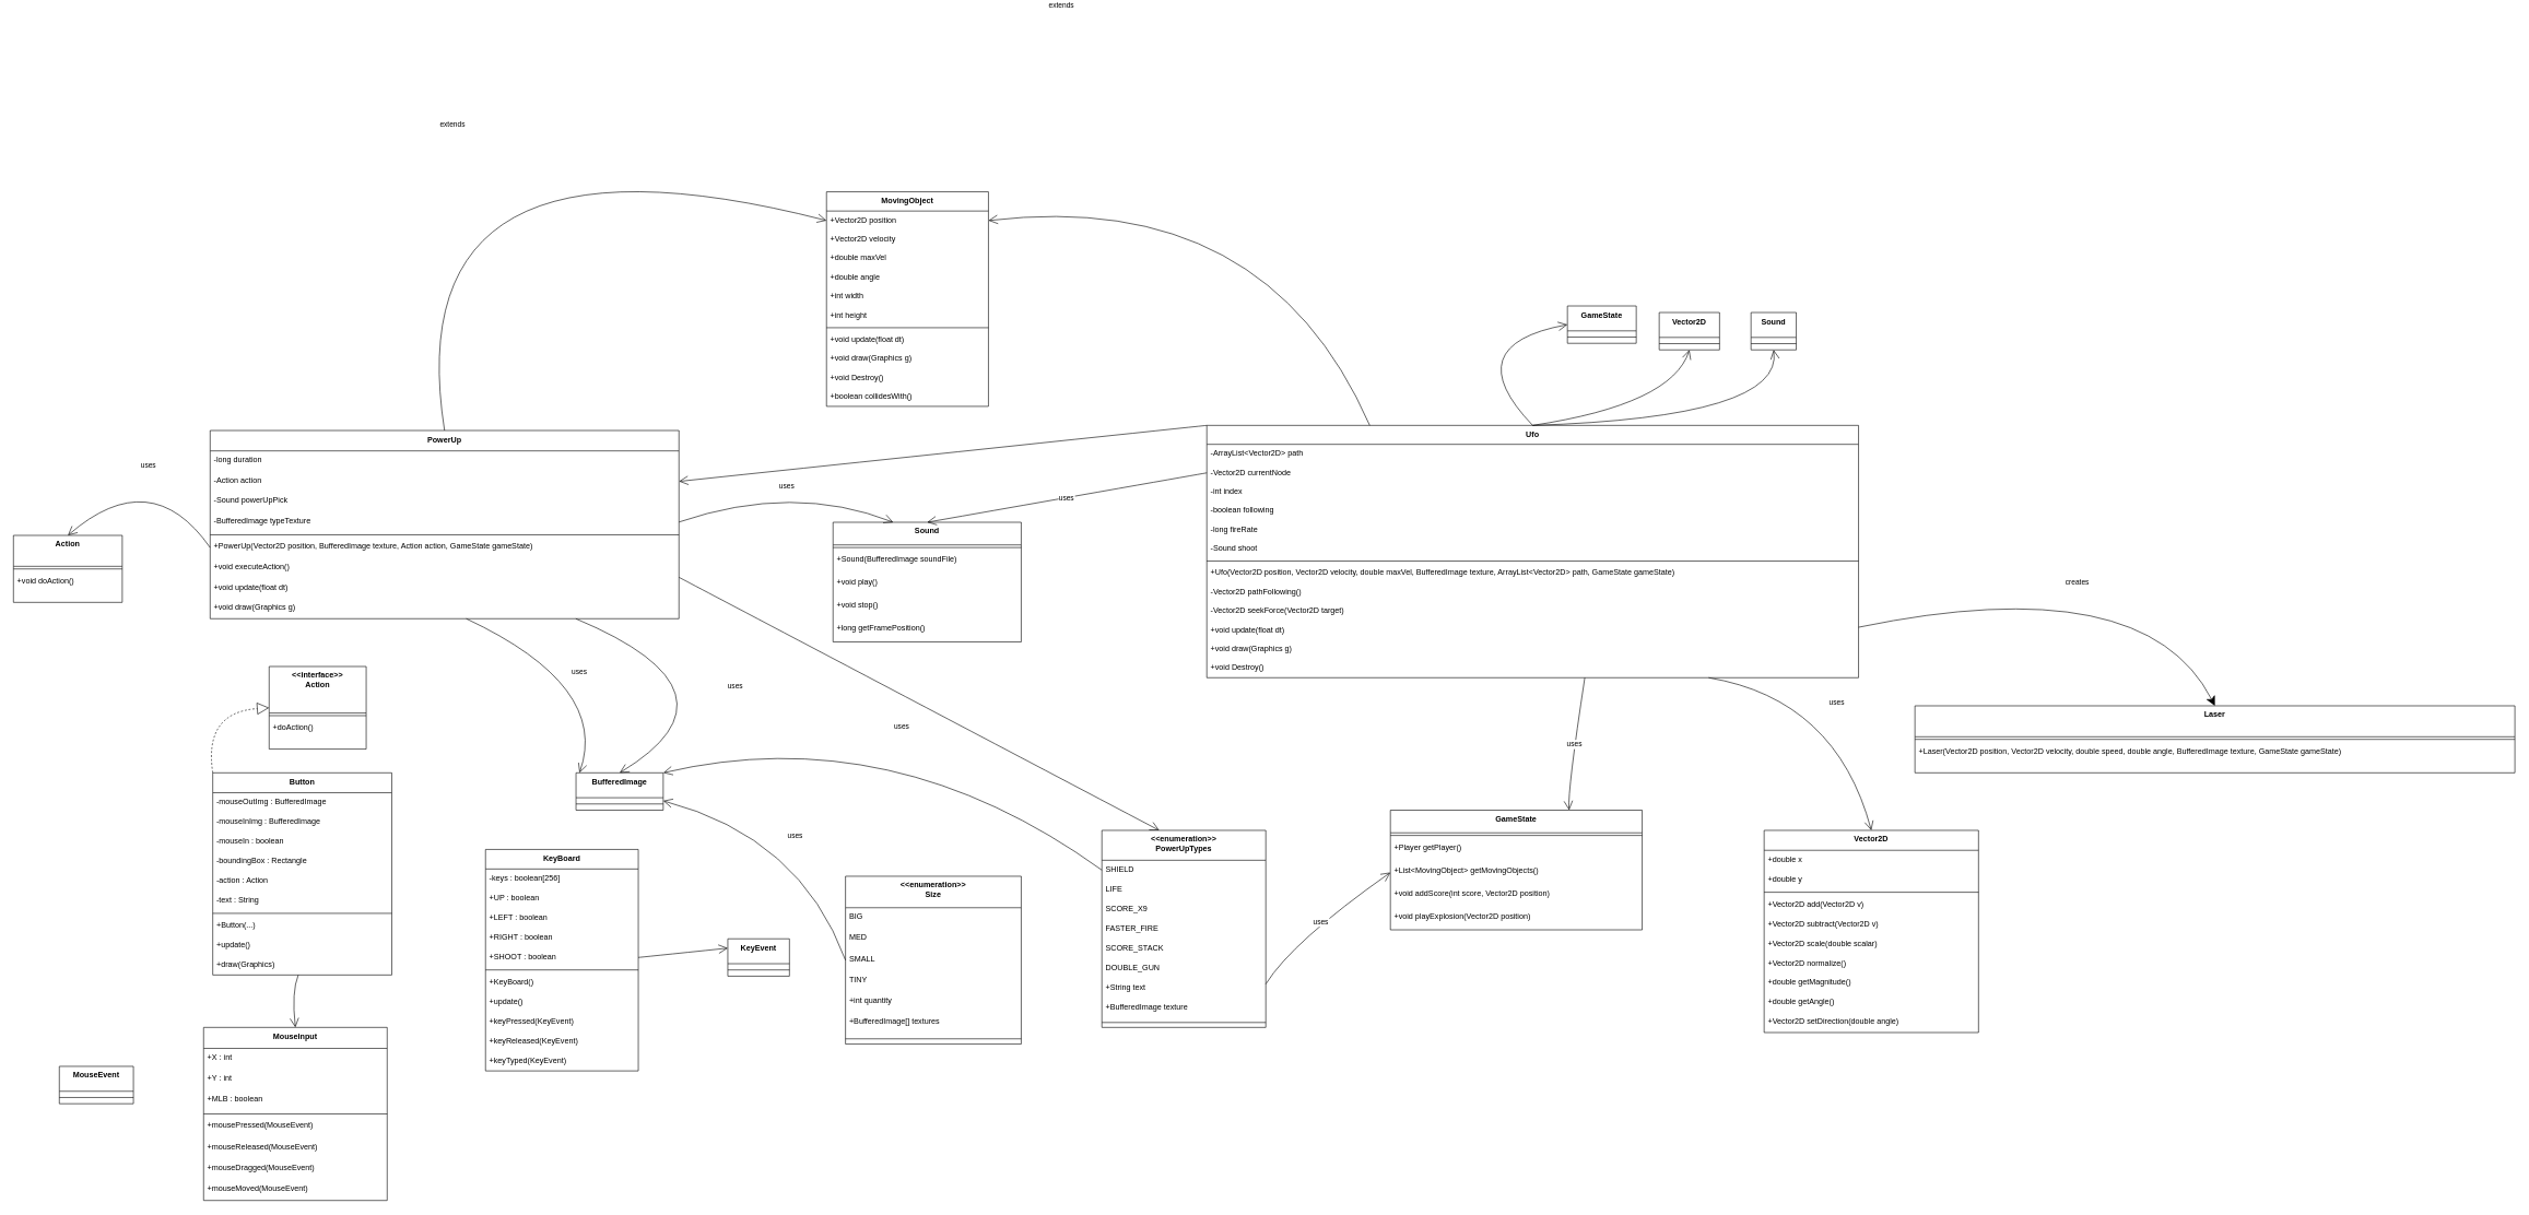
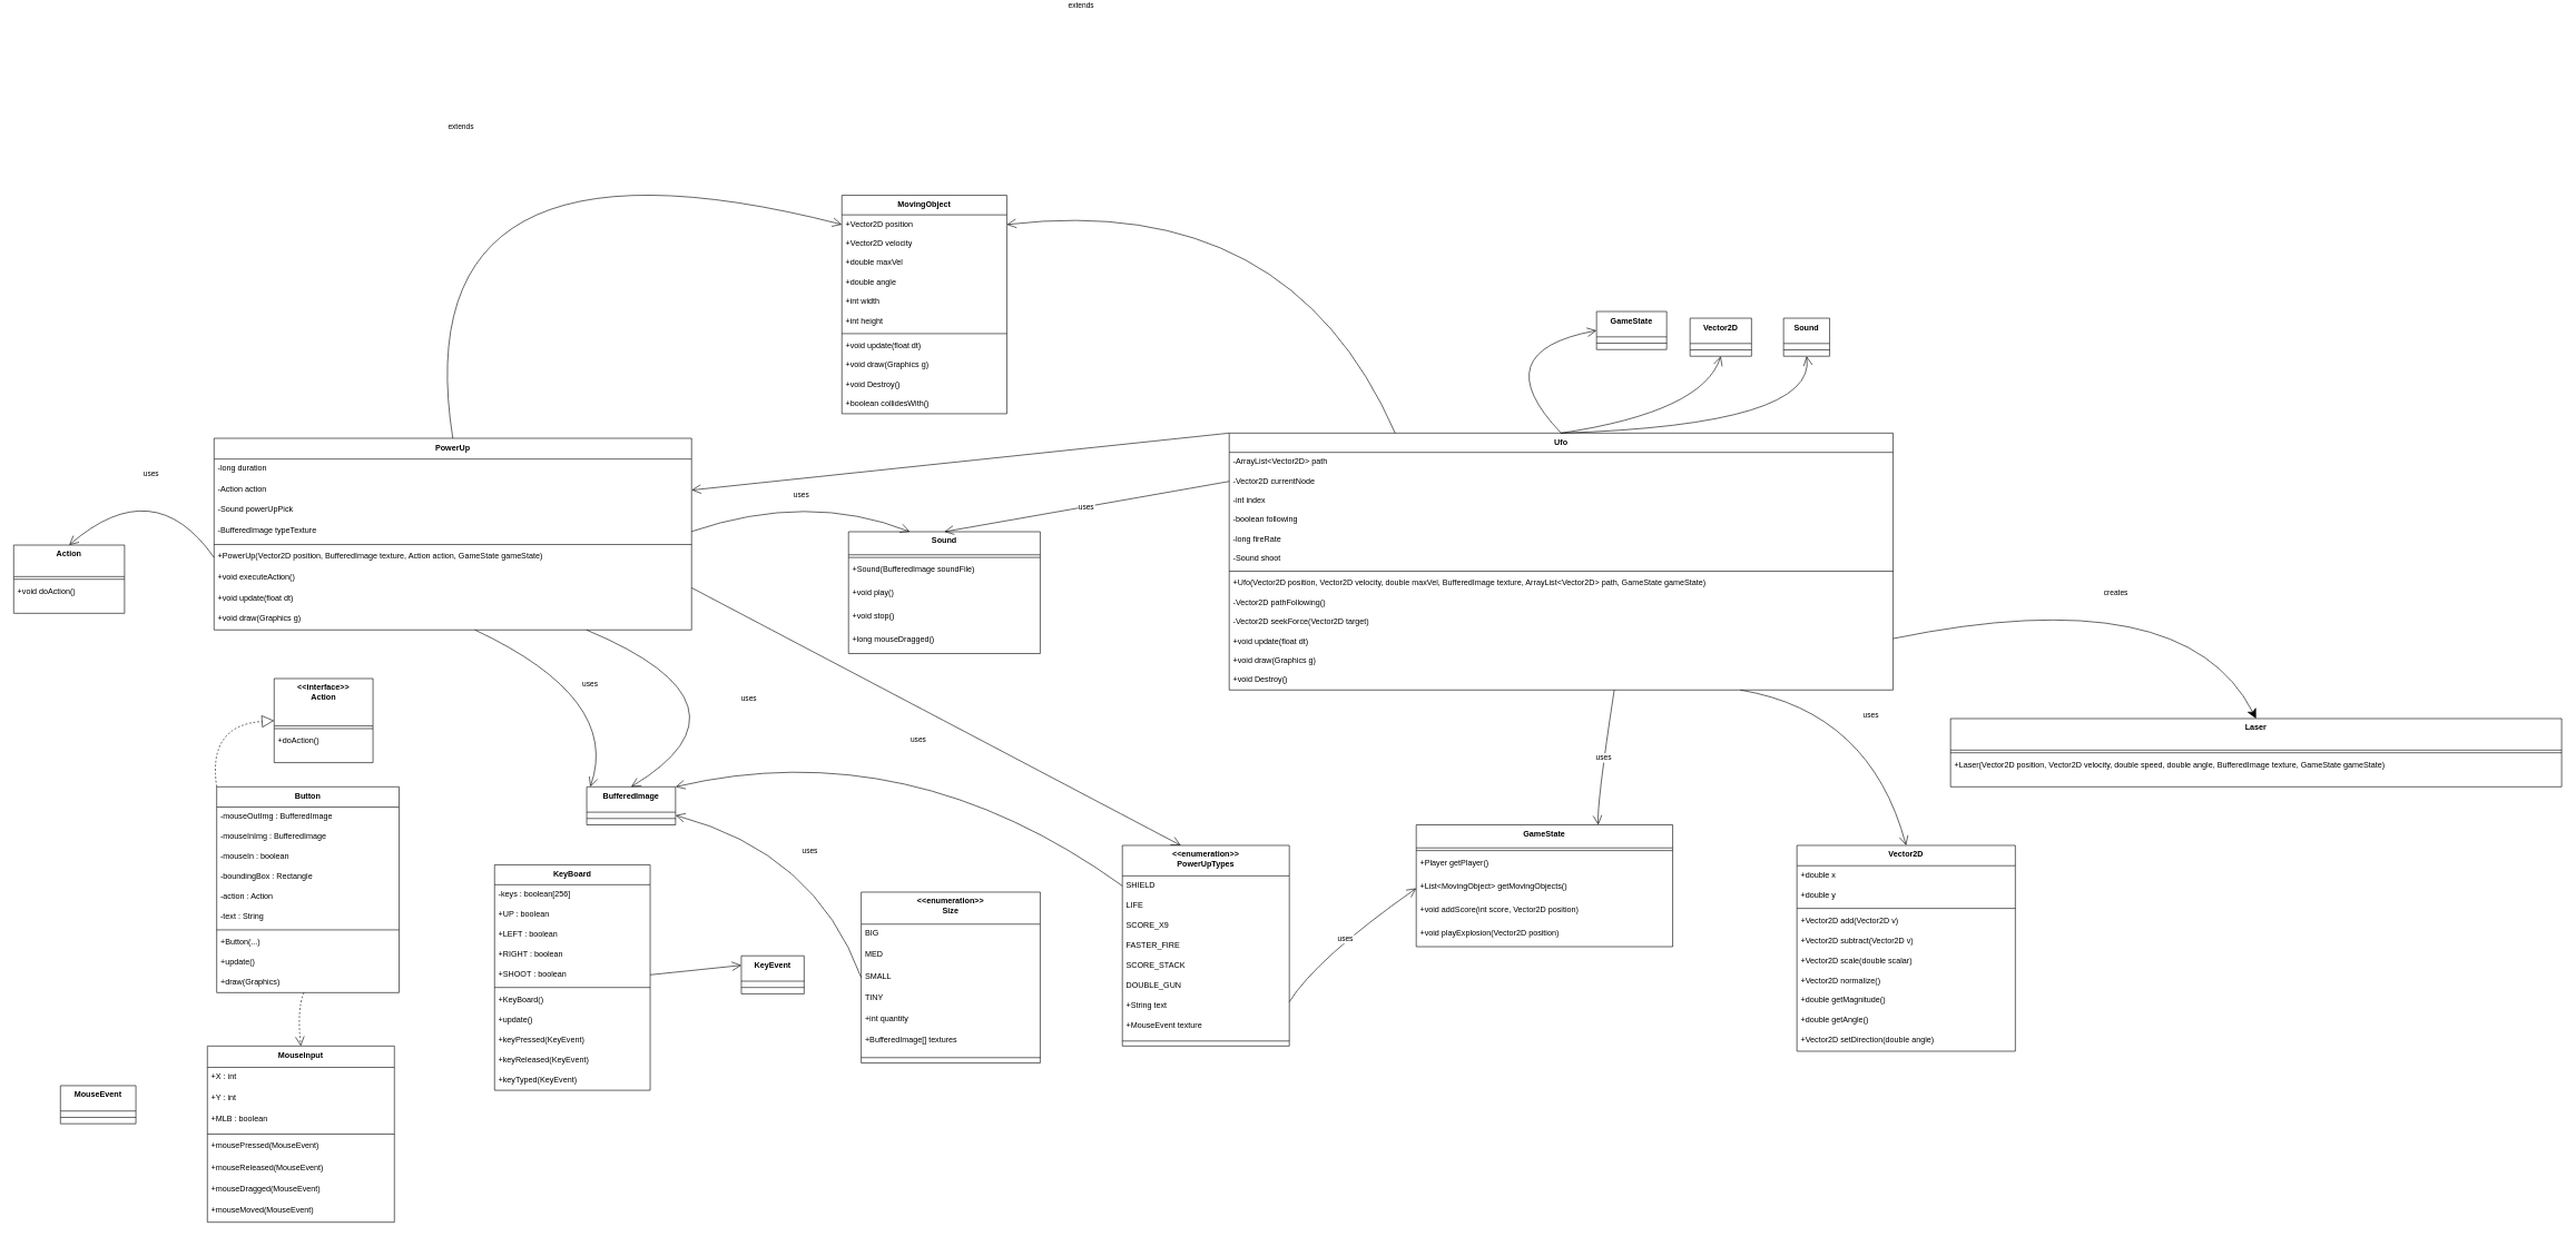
- <mxCell id="36" value="+long getFramePosition()" style="text;strokeColor=none;fillColor=none;align=left;verticalAlign=top;spacingLeft=4;spacingRight=4;overflow=hidden;rotatable=0;points=[[0,0.5],[1,0.5]];portConstraint=eastwest;" parent="31" vertex="1"><mxGeometry y="147.545" width="287" height="35" as="geometry" /></mxCell>
+ <mxCell id="36" value="+long mouseDragged()" style="text;strokeColor=none;fillColor=none;align=left;verticalAlign=top;spacingLeft=4;spacingRight=4;overflow=hidden;rotatable=0;points=[[0,0.5],[1,0.5]];portConstraint=eastwest;" parent="31" vertex="1"><mxGeometry y="147.545" width="287" height="35" as="geometry" /></mxCell>
- <mxCell id="148" value="" style="curved=1;startArrow=none;endArrow=open;endSize=12;entryX=0.5;entryY=0;rounded=0;" edge="1" parent="1" source="115" target="128"><mxGeometry relative="1" as="geometry"><Array as="points"><mxPoint x="444" y="1366.2" /></Array></mxGeometry></mxCell>
+ <mxCell id="148" value="" style="curved=1;startArrow=none;endArrow=open;endSize=12;entryX=0.5;entryY=0;rounded=0;dashed=1;" edge="1" parent="1" source="115" target="128"><mxGeometry relative="1" as="geometry"><Array as="points"><mxPoint x="444" y="1366.2" /></Array></mxGeometry></mxCell>
- <mxCell id="89" value="+BufferedImage texture" style="text;strokeColor=none;fillColor=none;align=left;verticalAlign=top;spacingLeft=4;spacingRight=4;overflow=hidden;rotatable=0;points=[[0,0.5],[1,0.5]];portConstraint=eastwest;" parent="81" vertex="1"><mxGeometry y="255.6" width="250" height="30" as="geometry" /></mxCell>
+ <mxCell id="89" value="+MouseEvent texture" style="text;strokeColor=none;fillColor=none;align=left;verticalAlign=top;spacingLeft=4;spacingRight=4;overflow=hidden;rotatable=0;points=[[0,0.5],[1,0.5]];portConstraint=eastwest;" parent="81" vertex="1"><mxGeometry y="255.6" width="250" height="30" as="geometry" /></mxCell>
